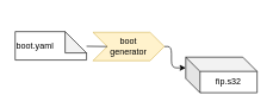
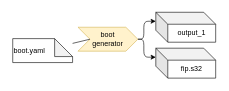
+ <mxCell id="2" style="edgeStyle=none;html=1;entryX=0;entryY=0;entryDx=0;entryDy=15;entryPerimeter=0;" edge="1" parent="1" source="4" target="5"><mxGeometry relative="1" as="geometry"><Array as="points"><mxPoint x="239" y="65" /><mxPoint x="239" y="35" /></Array></mxGeometry></mxCell>
+ <mxCell id="5" value="output_1" style="shape=cube;whiteSpace=wrap;html=1;boundedLbl=1;backgroundOutline=1;darkOpacity=0.05;darkOpacity2=0.1;" vertex="1" parent="1"><mxGeometry x="259" y="20" width="100" height="50" as="geometry" /></mxCell>
- <mxCell id="8" value="boot.yaml" style="shape=note;whiteSpace=wrap;html=1;backgroundOutline=1;darkOpacity=0.05;align=left;" vertex="1" parent="1"><mxGeometry x="20" y="44" width="100" height="40" as="geometry" /></mxCell>
+ <mxCell id="8" value="boot.yaml" style="shape=note;whiteSpace=wrap;html=1;backgroundOutline=1;darkOpacity=0.05;align=left;" vertex="1" parent="1"><mxGeometry x="20" y="64" width="100" height="40" as="geometry" /></mxCell>
